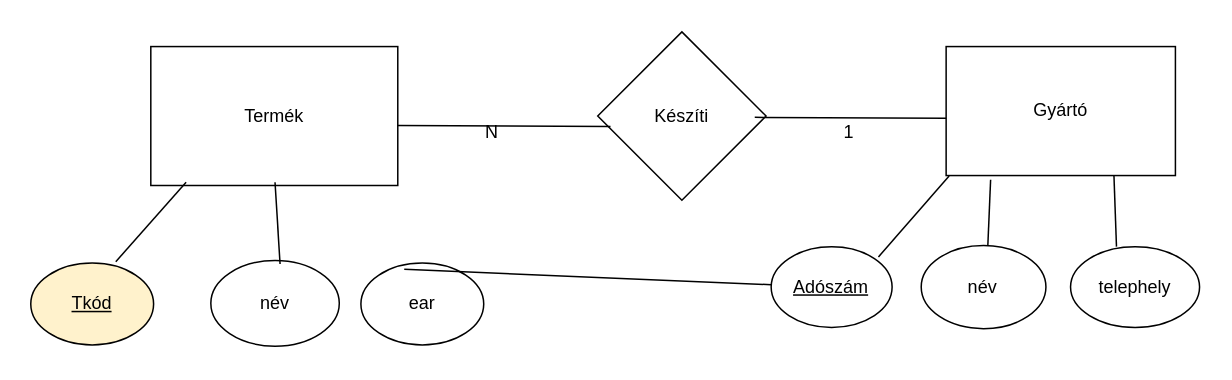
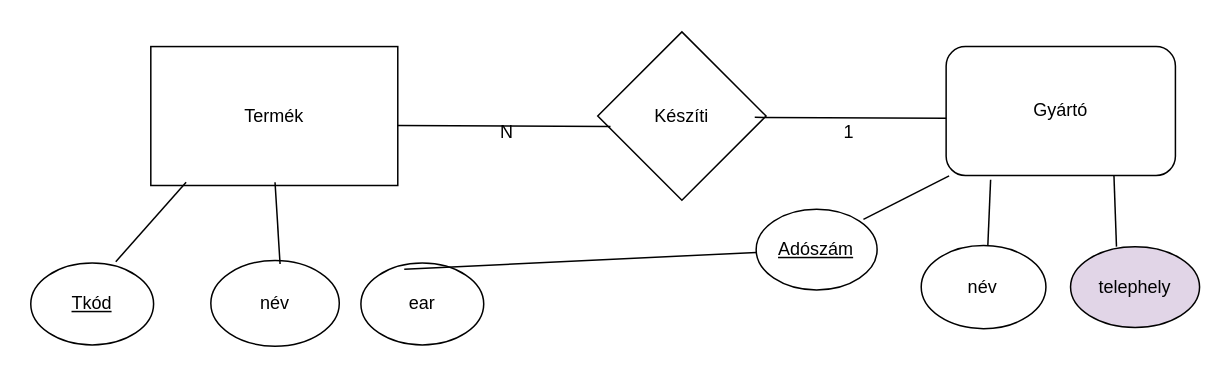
- <mxCell id="3" value="&lt;font style=&quot;vertical-align: inherit;&quot;&gt;&lt;font style=&quot;vertical-align: inherit;&quot;&gt;Gyártó&lt;/font&gt;&lt;/font&gt;" style="rounded=0;whiteSpace=wrap;html=1;" parent="1" vertex="1"><mxGeometry x="630" y="30.42" width="152.79" height="85.95" as="geometry" /></mxCell>
+ <mxCell id="3" value="&lt;font style=&quot;vertical-align: inherit;&quot;&gt;&lt;font style=&quot;vertical-align: inherit;&quot;&gt;Gyártó&lt;/font&gt;&lt;/font&gt;" style="whiteSpace=wrap;html=1;rounded=1;" parent="1" vertex="1"><mxGeometry x="630" y="30.42" width="152.79" height="85.95" as="geometry" /></mxCell>
- <mxCell id="16" value="N" style="text;html=1;align=center;verticalAlign=middle;resizable=0;points=[];autosize=1;strokeColor=none;fillColor=none;" parent="1" vertex="1"><mxGeometry x="311.85" y="73" width="30" height="30" as="geometry" /></mxCell>
+ <mxCell id="16" value="N" style="text;html=1;align=center;verticalAlign=middle;resizable=0;points=[];autosize=1;strokeColor=none;fillColor=none;" parent="1" vertex="1"><mxGeometry x="321.85" y="73" width="30" height="30" as="geometry" /></mxCell>
- <mxCell id="7" value="&lt;font style=&quot;vertical-align: inherit;&quot;&gt;&lt;font style=&quot;vertical-align: inherit;&quot;&gt;&lt;u&gt;&lt;font style=&quot;vertical-align: inherit;&quot;&gt;&lt;font style=&quot;vertical-align: inherit;&quot;&gt;Adószám&lt;/font&gt;&lt;/font&gt;&lt;/u&gt;&lt;/font&gt;&lt;/font&gt;" style="ellipse;whiteSpace=wrap;html=1;" parent="1" vertex="1"><mxGeometry x="513.4" y="163.83" width="80.6" height="53.74" as="geometry" /></mxCell>
+ <mxCell id="7" value="&lt;font style=&quot;vertical-align: inherit;&quot;&gt;&lt;font style=&quot;vertical-align: inherit;&quot;&gt;&lt;u&gt;&lt;font style=&quot;vertical-align: inherit;&quot;&gt;&lt;font style=&quot;vertical-align: inherit;&quot;&gt;Adószám&lt;/font&gt;&lt;/font&gt;&lt;/u&gt;&lt;/font&gt;&lt;/font&gt;" style="ellipse;whiteSpace=wrap;html=1;" parent="1" vertex="1"><mxGeometry x="503.4" y="138.83" width="80.6" height="53.74" as="geometry" /></mxCell>
- <mxCell id="9" value="&lt;font style=&quot;vertical-align: inherit;&quot;&gt;&lt;font style=&quot;vertical-align: inherit;&quot;&gt;telephely&lt;/font&gt;&lt;/font&gt;" style="ellipse;whiteSpace=wrap;html=1;" parent="1" vertex="1"><mxGeometry x="712.91" y="163.83" width="85.98" height="53.74" as="geometry" /></mxCell>
+ <mxCell id="9" value="&lt;font style=&quot;vertical-align: inherit;&quot;&gt;&lt;font style=&quot;vertical-align: inherit;&quot;&gt;telephely&lt;/font&gt;&lt;/font&gt;" style="ellipse;whiteSpace=wrap;html=1;fillColor=#e1d5e7;" parent="1" vertex="1"><mxGeometry x="712.91" y="163.83" width="85.98" height="53.74" as="geometry" /></mxCell>
- <mxCell id="4" value="&lt;font style=&quot;vertical-align: inherit;&quot;&gt;&lt;font style=&quot;vertical-align: inherit;&quot;&gt;&lt;u&gt;Tkód&lt;/u&gt;&lt;/font&gt;&lt;/font&gt;" style="ellipse;whiteSpace=wrap;html=1;fillColor=#fff2cc;" parent="1" vertex="1"><mxGeometry x="20" y="174.66" width="81.86" height="54.57" as="geometry" /></mxCell>
+ <mxCell id="4" value="&lt;font style=&quot;vertical-align: inherit;&quot;&gt;&lt;font style=&quot;vertical-align: inherit;&quot;&gt;&lt;u&gt;Tkód&lt;/u&gt;&lt;/font&gt;&lt;/font&gt;" style="ellipse;whiteSpace=wrap;html=1;" parent="1" vertex="1"><mxGeometry x="20" y="174.66" width="81.86" height="54.57" as="geometry" /></mxCell>
